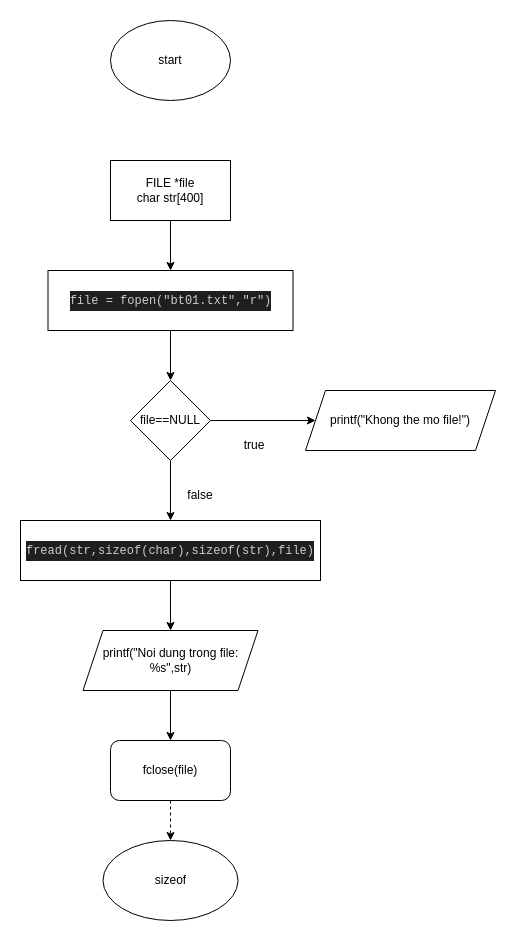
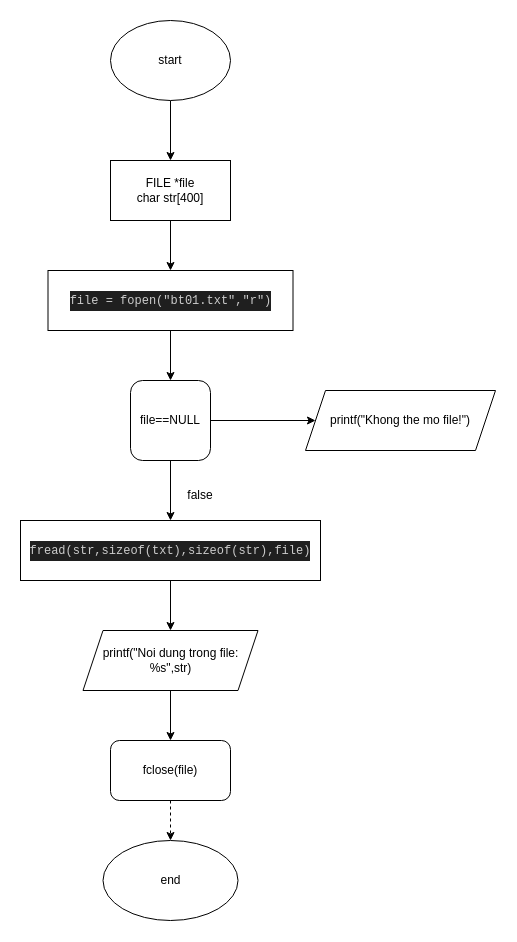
+ <mxCell id="2" value="" style="edgeStyle=orthogonalEdgeStyle;rounded=0;orthogonalLoop=1;jettySize=auto;html=1;entryX=0.5;entryY=0;entryDx=0;entryDy=0;" edge="1" parent="1" source="3" target="18"><mxGeometry relative="1" as="geometry"><mxPoint x="170" y="180" as="targetPoint" /></mxGeometry></mxCell>
- <mxCell id="9" value="file==NULL" style="rhombus;whiteSpace=wrap;html=1;rounded=0;" vertex="1" parent="1"><mxGeometry x="130" y="380" width="80" height="80" as="geometry" /></mxCell>
+ <mxCell id="9" value="file==NULL" style="whiteSpace=wrap;html=1;rounded=1;" vertex="1" parent="1"><mxGeometry x="130" y="380" width="80" height="80" as="geometry" /></mxCell>
- <mxCell id="13" value="true" style="text;html=1;strokeColor=none;fillColor=none;align=center;verticalAlign=middle;whiteSpace=wrap;rounded=0;" vertex="1" parent="1"><mxGeometry x="224" y="430" width="60" height="30" as="geometry" /></mxCell>
- <mxCell id="12" value="&lt;div style=&quot;background-color: rgb(31, 31, 31); line-height: 19px;&quot;&gt;&lt;div style=&quot;line-height: 19px;&quot;&gt;&lt;div style=&quot;line-height: 19px;&quot;&gt;&lt;font face=&quot;Consolas, Courier New, monospace&quot; color=&quot;#cccccc&quot;&gt;fread(str,sizeof(char),sizeof(str),file)&lt;/font&gt;&lt;br&gt;&lt;/div&gt;&lt;/div&gt;&lt;/div&gt;" style="rounded=0;whiteSpace=wrap;html=1;" vertex="1" parent="1"><mxGeometry x="20" y="520" width="300" height="60" as="geometry" /></mxCell>
+ <mxCell id="12" value="&lt;div style=&quot;background-color: rgb(31, 31, 31); line-height: 19px;&quot;&gt;&lt;div style=&quot;line-height: 19px;&quot;&gt;&lt;div style=&quot;line-height: 19px;&quot;&gt;&lt;font face=&quot;Consolas, Courier New, monospace&quot; color=&quot;#cccccc&quot;&gt;fread(str,sizeof(txt),sizeof(str),file)&lt;/font&gt;&lt;br&gt;&lt;/div&gt;&lt;/div&gt;&lt;/div&gt;" style="rounded=0;whiteSpace=wrap;html=1;" vertex="1" parent="1"><mxGeometry x="20" y="520" width="300" height="60" as="geometry" /></mxCell>
- <mxCell id="17" value="sizeof" style="ellipse;whiteSpace=wrap;html=1;rounded=0;" vertex="1" parent="1"><mxGeometry x="102.5" y="840" width="135" height="80" as="geometry" /></mxCell>
+ <mxCell id="17" value="end" style="ellipse;whiteSpace=wrap;html=1;rounded=0;" vertex="1" parent="1"><mxGeometry x="102.5" y="840" width="135" height="80" as="geometry" /></mxCell>
